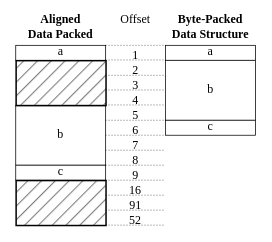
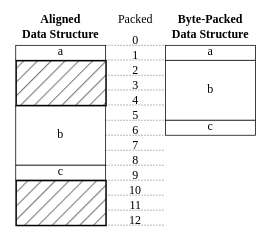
- <mxCell id="25" value="Offset" style="text;html=1;strokeColor=none;fillColor=none;align=center;verticalAlign=middle;whiteSpace=wrap;rounded=0;fontFamily=LMRoman10-Regular;fontSize=16;fontColor=default;spacing=2;spacingTop=-10;" parent="1" vertex="1"><mxGeometry x="120" y="20" width="120" height="20" as="geometry" /></mxCell>
+ <mxCell id="25" value="Packed" style="text;html=1;strokeColor=none;fillColor=none;align=center;verticalAlign=middle;whiteSpace=wrap;rounded=0;fontFamily=LMRoman10-Regular;fontSize=16;fontColor=default;spacing=2;spacingTop=-10;" parent="1" vertex="1"><mxGeometry x="120" y="20" width="120" height="20" as="geometry" /></mxCell>
- <mxCell id="10" value="&lt;b&gt;Aligned&lt;br&gt;Data Packed&lt;br&gt;&lt;/b&gt;" style="text;html=1;strokeColor=none;fillColor=none;align=center;verticalAlign=middle;whiteSpace=wrap;rounded=0;fontFamily=LMRoman10-Regular;fontSize=16;fontColor=default;" parent="1" vertex="1"><mxGeometry x="20" y="20" width="120" height="30" as="geometry" /></mxCell>
+ <mxCell id="10" value="&lt;b&gt;Aligned&lt;br&gt;Data Structure&lt;br&gt;&lt;/b&gt;" style="text;html=1;strokeColor=none;fillColor=none;align=center;verticalAlign=middle;whiteSpace=wrap;rounded=0;fontFamily=LMRoman10-Regular;fontSize=16;fontColor=default;" parent="1" vertex="1"><mxGeometry x="20" y="20" width="120" height="30" as="geometry" /></mxCell>
+ <mxCell id="12" value="0" style="text;html=1;strokeColor=none;fillColor=none;align=center;verticalAlign=middle;whiteSpace=wrap;rounded=0;fillStyle=hatch;strokeWidth=2;fontFamily=LMRoman10-Regular;fontSize=16;" parent="1" vertex="1"><mxGeometry x="150" y="45" width="60" height="15" as="geometry" /></mxCell>
- <mxCell id="23" value="16" style="text;html=1;strokeColor=none;fillColor=none;align=center;verticalAlign=middle;whiteSpace=wrap;rounded=0;fillStyle=hatch;strokeWidth=2;fontFamily=LMRoman10-Regular;fontSize=16;spacingLeft=-1;" parent="1" vertex="1"><mxGeometry x="150" y="245" width="60" height="15" as="geometry" /></mxCell>
+ <mxCell id="23" value="10" style="text;html=1;strokeColor=none;fillColor=none;align=center;verticalAlign=middle;whiteSpace=wrap;rounded=0;fillStyle=hatch;strokeWidth=2;fontFamily=LMRoman10-Regular;fontSize=16;spacingLeft=-1;" parent="1" vertex="1"><mxGeometry x="150" y="245" width="60" height="15" as="geometry" /></mxCell>
- <mxCell id="24" value="91" style="text;html=1;strokeColor=none;fillColor=none;align=center;verticalAlign=middle;whiteSpace=wrap;rounded=0;fillStyle=hatch;strokeWidth=2;fontFamily=LMRoman10-Regular;fontSize=16;spacingLeft=0;" parent="1" vertex="1"><mxGeometry x="150" y="265" width="60" height="15" as="geometry" /></mxCell>
+ <mxCell id="24" value="11" style="text;html=1;strokeColor=none;fillColor=none;align=center;verticalAlign=middle;whiteSpace=wrap;rounded=0;fillStyle=hatch;strokeWidth=2;fontFamily=LMRoman10-Regular;fontSize=16;spacingLeft=0;" parent="1" vertex="1"><mxGeometry x="150" y="265" width="60" height="15" as="geometry" /></mxCell>
- <mxCell id="14" value="52" style="text;html=1;strokeColor=none;fillColor=none;align=center;verticalAlign=middle;whiteSpace=wrap;rounded=0;fillStyle=hatch;strokeWidth=2;fontFamily=LMRoman10-Regular;fontSize=16;spacingLeft=-1;" parent="1" vertex="1"><mxGeometry x="150" y="285" width="60" height="15" as="geometry" /></mxCell>
+ <mxCell id="14" value="12" style="text;html=1;strokeColor=none;fillColor=none;align=center;verticalAlign=middle;whiteSpace=wrap;rounded=0;fillStyle=hatch;strokeWidth=2;fontFamily=LMRoman10-Regular;fontSize=16;spacingLeft=-1;" parent="1" vertex="1"><mxGeometry x="150" y="285" width="60" height="15" as="geometry" /></mxCell>
